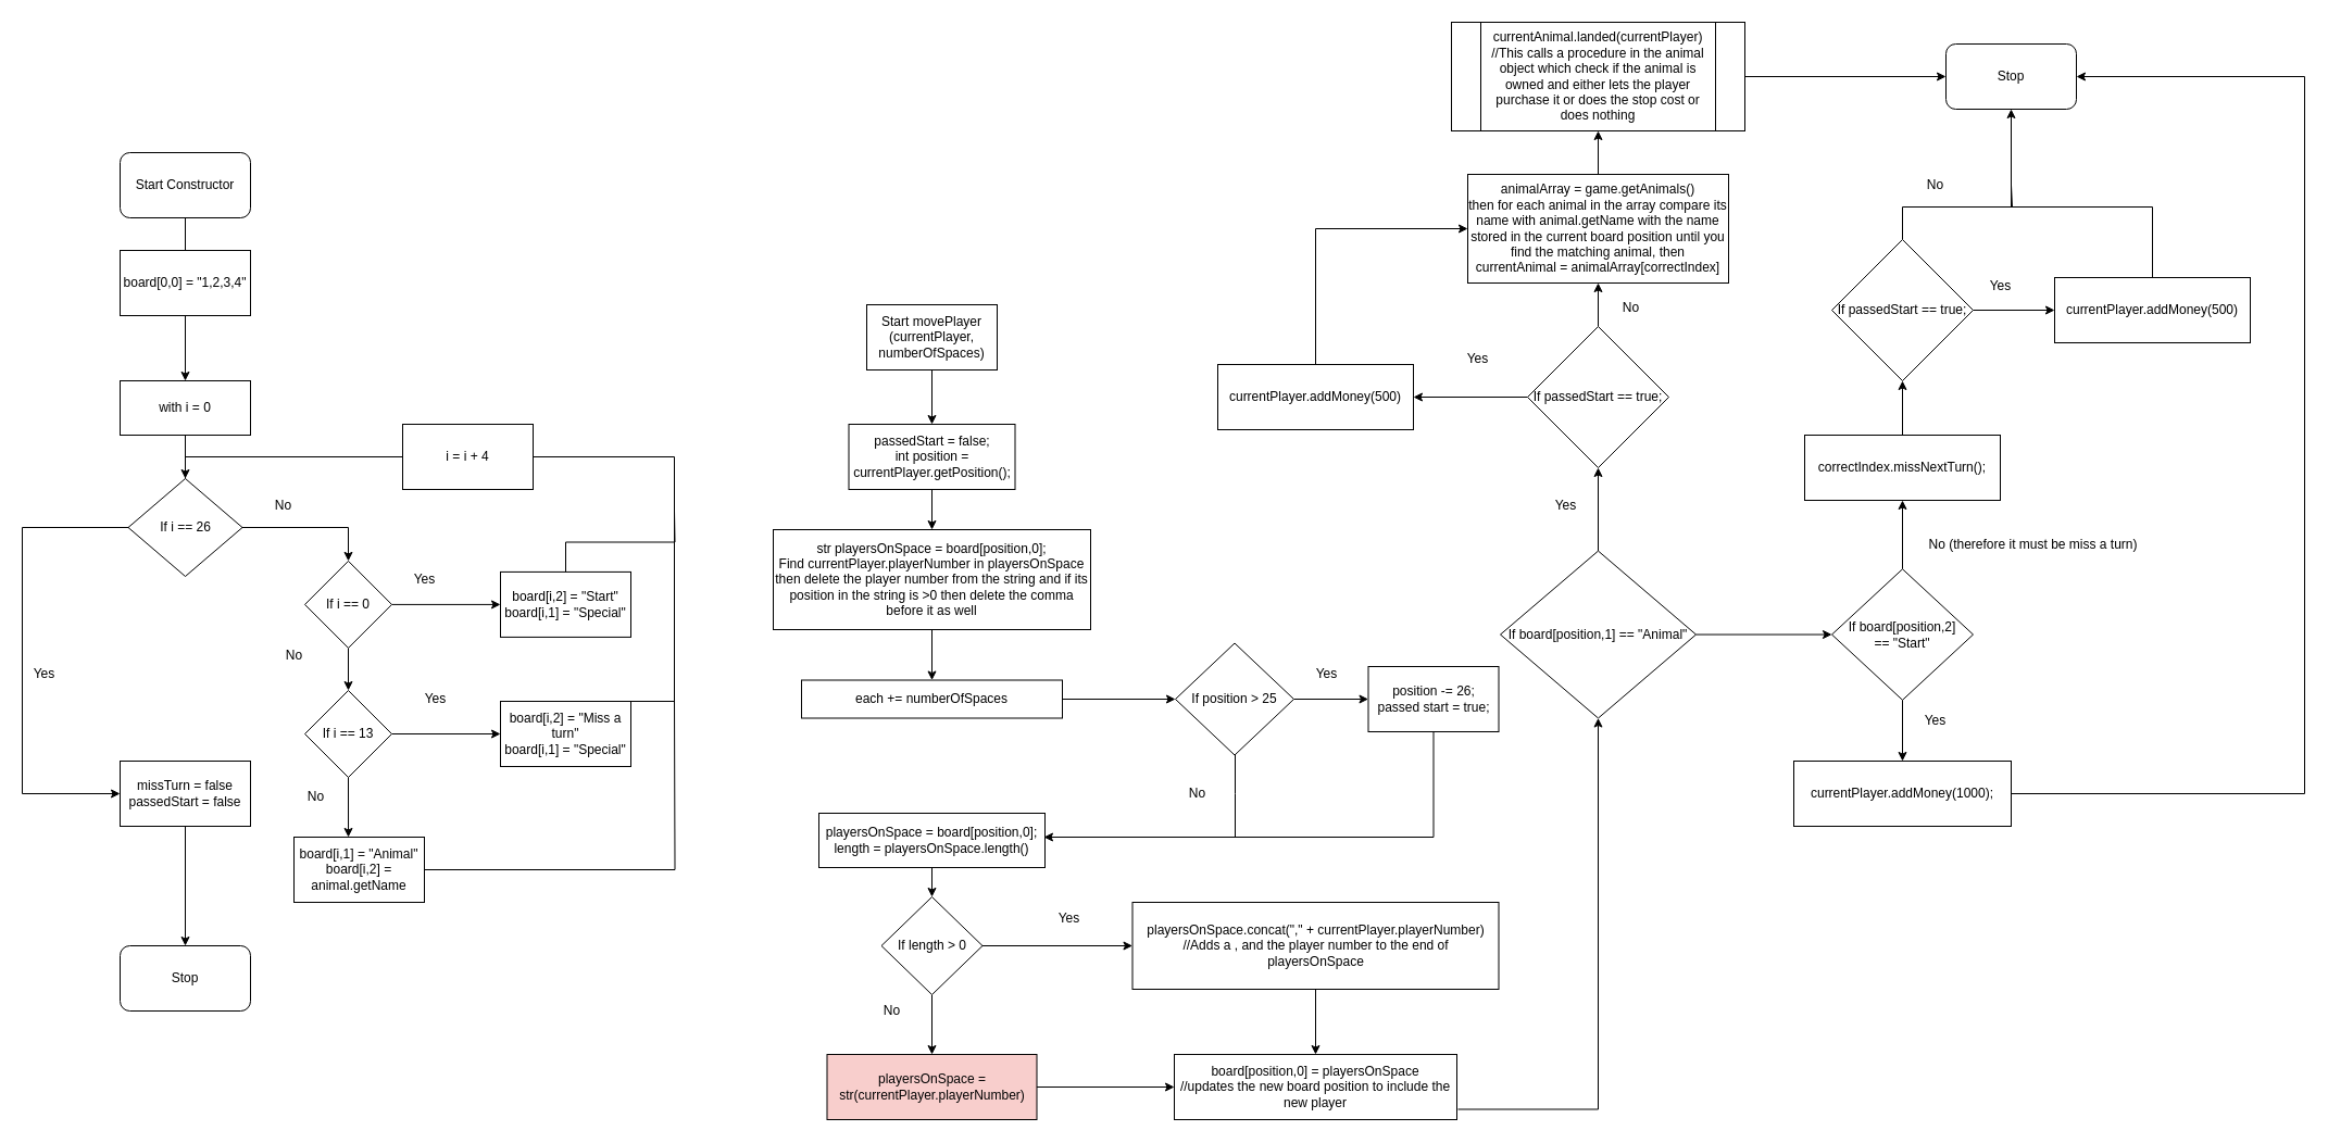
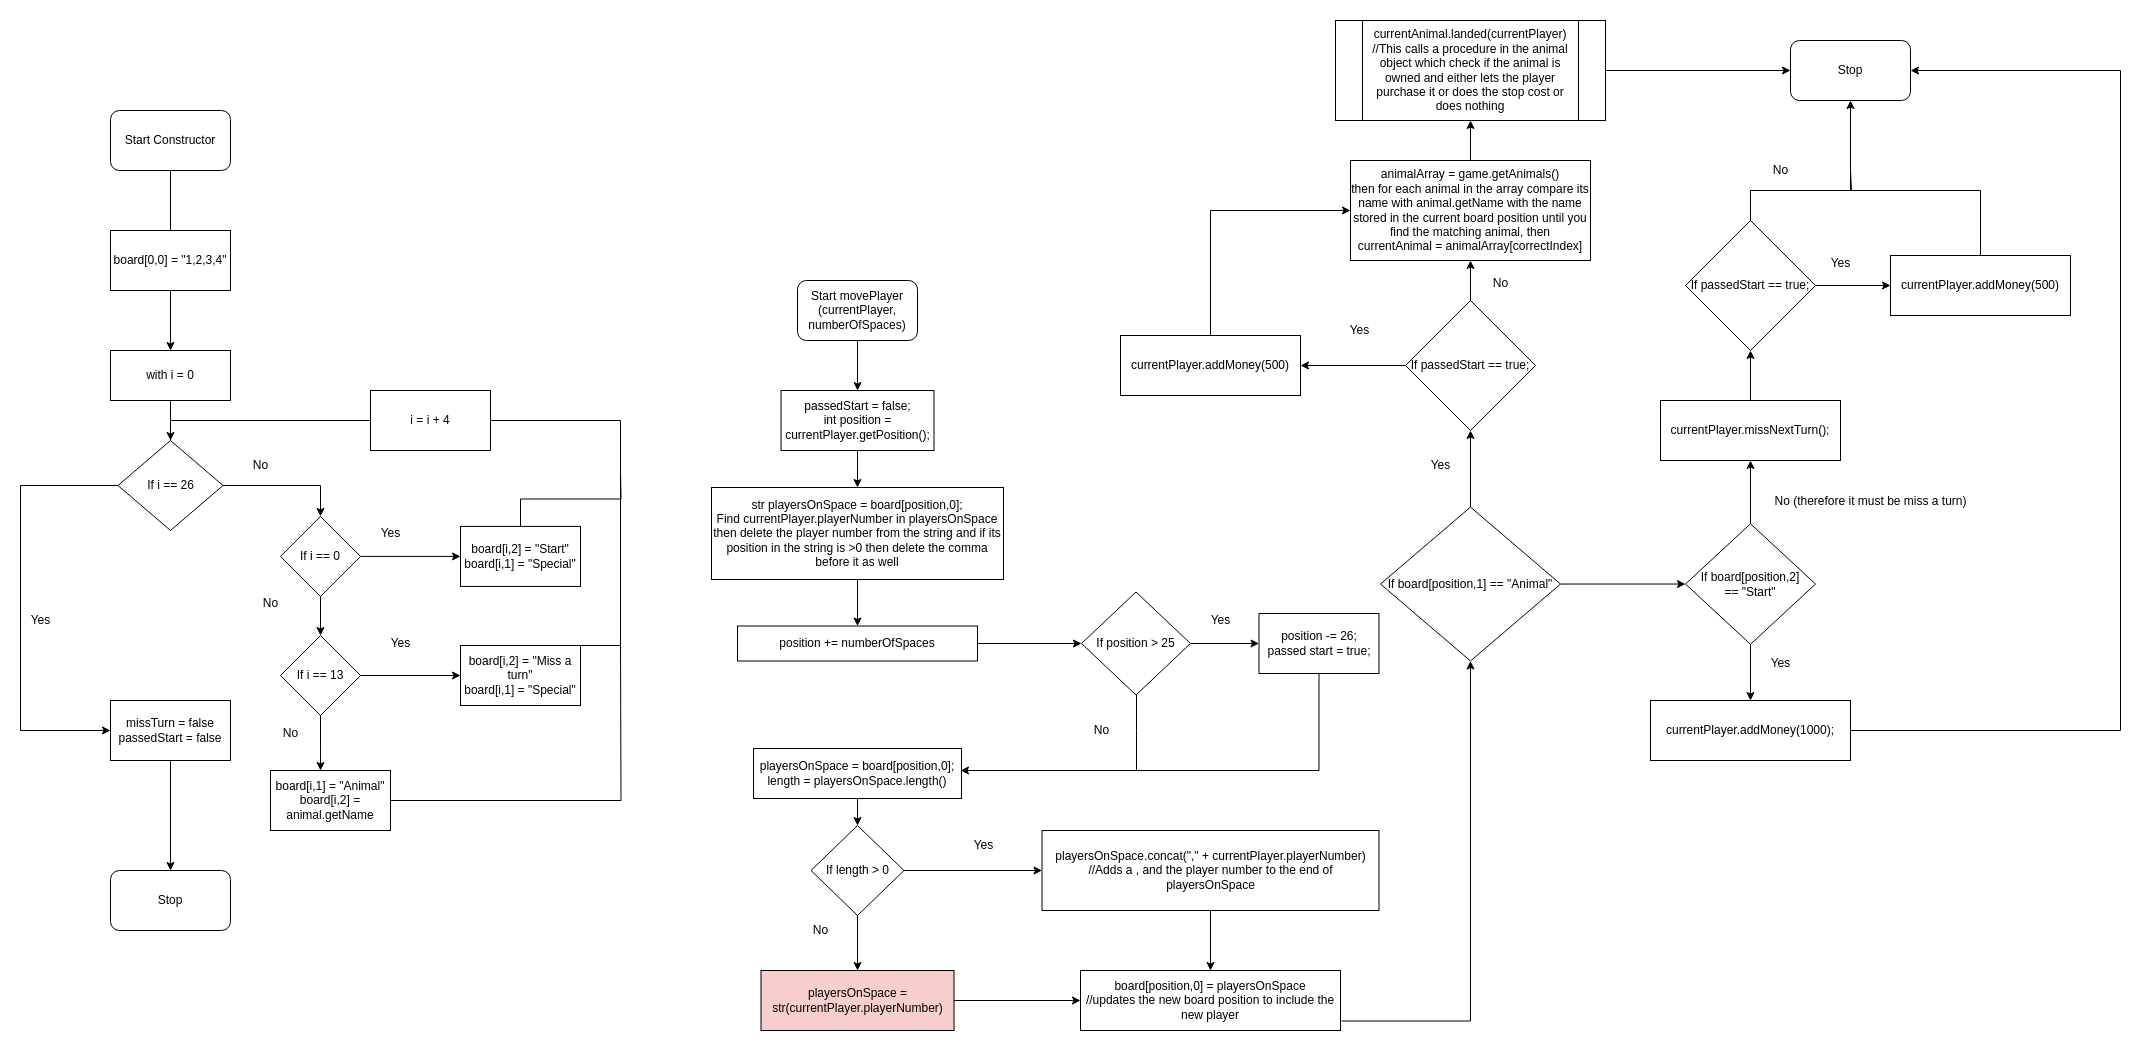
- <mxCell id="4" value="Start Constructor" style="rounded=1;whiteSpace=wrap;html=1;" parent="1" vertex="1"><mxGeometry x="110" y="140" width="120" height="60" as="geometry" /></mxCell>
+ <mxCell id="4" value="Start Constructor" style="rounded=1;whiteSpace=wrap;html=1;" parent="1" vertex="1"><mxGeometry x="110" y="110" width="120" height="60" as="geometry" /></mxCell>
- <mxCell id="33" value="&lt;span style=&quot;background-color: light-dark(#ffffff, var(--ge-dark-color, #121212));&quot;&gt;&lt;br&gt;&lt;span style=&quot;color: rgb(0, 0, 0); font-family: Helvetica; font-size: 12px; font-style: normal; font-variant-ligatures: normal; font-variant-caps: normal; letter-spacing: normal; orphans: 2; text-align: center; text-indent: 0px; text-transform: none; widows: 2; word-spacing: 0px; -webkit-text-stroke-width: 0px; white-space: normal; text-decoration-thickness: initial; text-decoration-style: initial; text-decoration-color: initial; float: none; display: inline !important;&quot;&gt;Start movePlayer&lt;/span&gt;&lt;/span&gt;&lt;div style=&quot;forced-color-adjust: none; color: rgb(0, 0, 0); font-family: Helvetica; font-size: 12px; font-style: normal; font-variant-ligatures: normal; font-variant-caps: normal; letter-spacing: normal; orphans: 2; text-align: center; text-indent: 0px; text-transform: none; widows: 2; word-spacing: 0px; -webkit-text-stroke-width: 0px; white-space: normal; text-decoration-thickness: initial; text-decoration-style: initial; text-decoration-color: initial;&quot;&gt;&lt;span style=&quot;background-color: light-dark(#ffffff, var(--ge-dark-color, #121212));&quot;&gt;(currentPlayer, numberOfSpaces)&lt;/span&gt;&lt;/div&gt;&lt;span style=&quot;background-color: light-dark(#ffffff, var(--ge-dark-color, #121212));&quot;&gt;&lt;br&gt;&lt;/span&gt;" style="whiteSpace=wrap;html=1;rounded=0;" parent="1" vertex="1"><mxGeometry x="797" y="280" width="120" height="60" as="geometry" /></mxCell>
+ <mxCell id="33" value="&lt;span style=&quot;background-color: light-dark(#ffffff, var(--ge-dark-color, #121212));&quot;&gt;&lt;br&gt;&lt;span style=&quot;color: rgb(0, 0, 0); font-family: Helvetica; font-size: 12px; font-style: normal; font-variant-ligatures: normal; font-variant-caps: normal; letter-spacing: normal; orphans: 2; text-align: center; text-indent: 0px; text-transform: none; widows: 2; word-spacing: 0px; -webkit-text-stroke-width: 0px; white-space: normal; text-decoration-thickness: initial; text-decoration-style: initial; text-decoration-color: initial; float: none; display: inline !important;&quot;&gt;Start movePlayer&lt;/span&gt;&lt;/span&gt;&lt;div style=&quot;forced-color-adjust: none; color: rgb(0, 0, 0); font-family: Helvetica; font-size: 12px; font-style: normal; font-variant-ligatures: normal; font-variant-caps: normal; letter-spacing: normal; orphans: 2; text-align: center; text-indent: 0px; text-transform: none; widows: 2; word-spacing: 0px; -webkit-text-stroke-width: 0px; white-space: normal; text-decoration-thickness: initial; text-decoration-style: initial; text-decoration-color: initial;&quot;&gt;&lt;span style=&quot;background-color: light-dark(#ffffff, var(--ge-dark-color, #121212));&quot;&gt;(currentPlayer, numberOfSpaces)&lt;/span&gt;&lt;/div&gt;&lt;span style=&quot;background-color: light-dark(#ffffff, var(--ge-dark-color, #121212));&quot;&gt;&lt;br&gt;&lt;/span&gt;" style="rounded=1;whiteSpace=wrap;html=1;" parent="1" vertex="1"><mxGeometry x="797" y="280" width="120" height="60" as="geometry" /></mxCell>
- <mxCell id="72" value="correctIndex.missNextTurn();" style="rounded=0;whiteSpace=wrap;html=1;" vertex="1" parent="1"><mxGeometry x="1660" y="400" width="180" height="60" as="geometry" /></mxCell>
+ <mxCell id="72" value="currentPlayer.missNextTurn();" style="rounded=0;whiteSpace=wrap;html=1;" vertex="1" parent="1"><mxGeometry x="1660" y="400" width="180" height="60" as="geometry" /></mxCell>
- <mxCell id="40" value="each += numberOfSpaces" style="rounded=0;whiteSpace=wrap;html=1;" parent="1" vertex="1"><mxGeometry x="737" y="625.5" width="240" height="35" as="geometry" /></mxCell>
+ <mxCell id="40" value="position += numberOfSpaces" style="rounded=0;whiteSpace=wrap;html=1;" parent="1" vertex="1"><mxGeometry x="737" y="625.5" width="240" height="35" as="geometry" /></mxCell>
